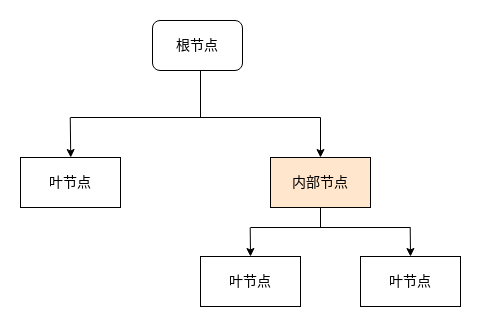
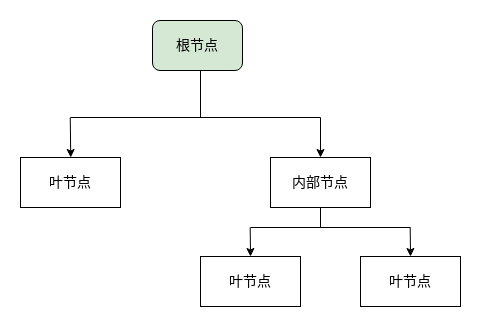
- <mxCell id="2" value="&lt;font style=&quot;font-size: 14px;&quot;&gt;根节点&lt;/font&gt;" style="rounded=1;whiteSpace=wrap;html=1;" vertex="1" parent="1"><mxGeometry x="152" y="20" width="90" height="50" as="geometry" /></mxCell>
+ <mxCell id="2" value="&lt;font style=&quot;font-size: 14px;&quot;&gt;根节点&lt;/font&gt;" style="rounded=1;whiteSpace=wrap;html=1;fillColor=#d5e8d4;" vertex="1" parent="1"><mxGeometry x="152" y="20" width="90" height="50" as="geometry" /></mxCell>
- <mxCell id="7" value="&lt;span style=&quot;font-size: 14px;&quot;&gt;内部节点&lt;/span&gt;" style="rounded=0;whiteSpace=wrap;html=1;fillColor=#ffe6cc;" vertex="1" parent="1"><mxGeometry x="270" y="157" width="100" height="50" as="geometry" /></mxCell>
+ <mxCell id="7" value="&lt;span style=&quot;font-size: 14px;&quot;&gt;内部节点&lt;/span&gt;" style="rounded=0;whiteSpace=wrap;html=1;" vertex="1" parent="1"><mxGeometry x="270" y="157" width="100" height="50" as="geometry" /></mxCell>
